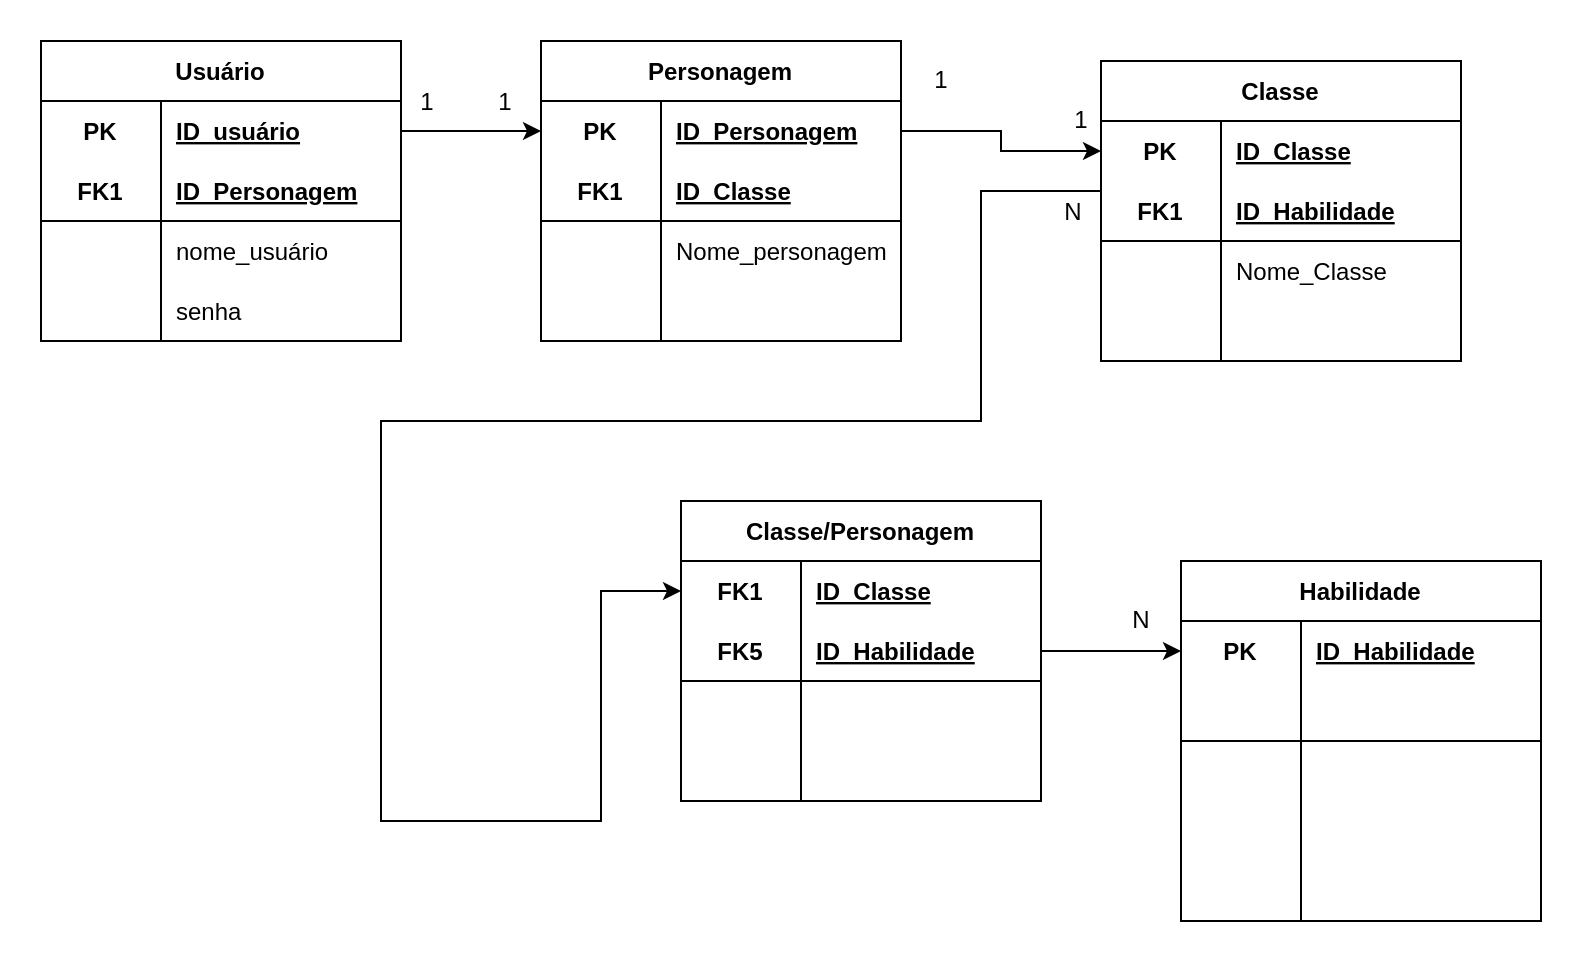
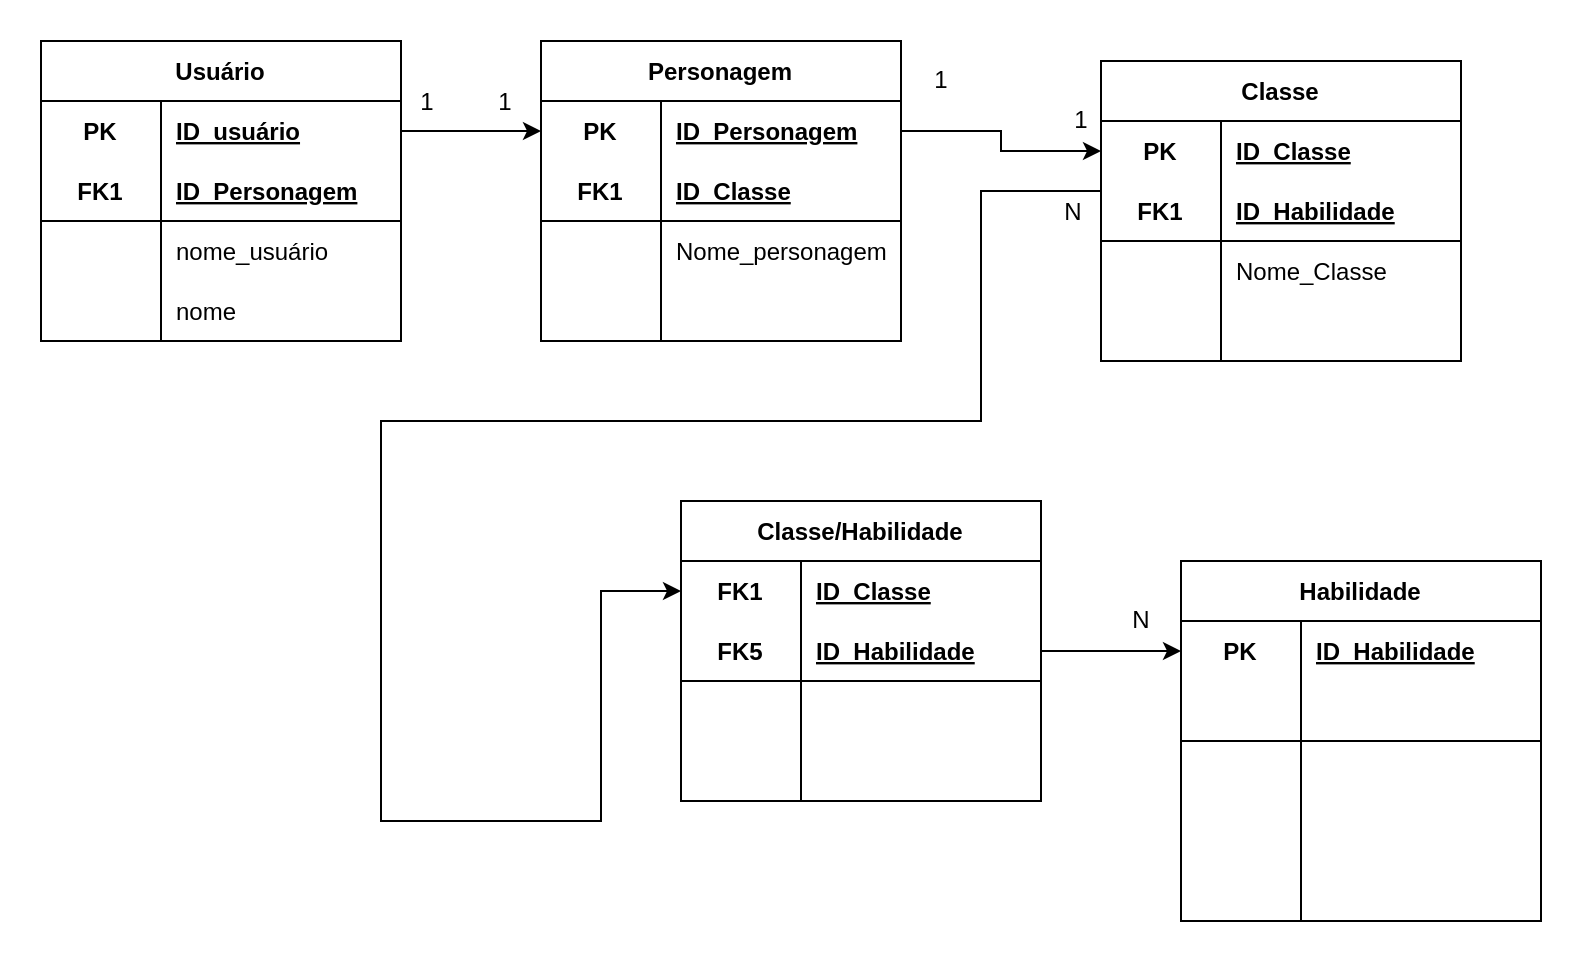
- <mxCell id="40" value="senha" style="shape=partialRectangle;connectable=0;fillColor=none;top=0;left=0;bottom=0;right=0;align=left;spacingLeft=6;overflow=hidden;" parent="38" vertex="1"><mxGeometry x="60" width="120" height="30" as="geometry"><mxRectangle width="120" height="30" as="alternateBounds" /></mxGeometry></mxCell>
+ <mxCell id="40" value="nome" style="shape=partialRectangle;connectable=0;fillColor=none;top=0;left=0;bottom=0;right=0;align=left;spacingLeft=6;overflow=hidden;" parent="38" vertex="1"><mxGeometry x="60" width="120" height="30" as="geometry"><mxRectangle width="120" height="30" as="alternateBounds" /></mxGeometry></mxCell>
- <mxCell id="59" value="Classe/Personagem" style="shape=table;startSize=30;container=1;collapsible=1;childLayout=tableLayout;fixedRows=1;rowLines=0;fontStyle=1;align=center;resizeLast=1;" parent="1" vertex="1"><mxGeometry x="340" y="250" width="180" height="150" as="geometry" /></mxCell>
+ <mxCell id="59" value="Classe/Habilidade" style="shape=table;startSize=30;container=1;collapsible=1;childLayout=tableLayout;fixedRows=1;rowLines=0;fontStyle=1;align=center;resizeLast=1;" parent="1" vertex="1"><mxGeometry x="340" y="250" width="180" height="150" as="geometry" /></mxCell>
